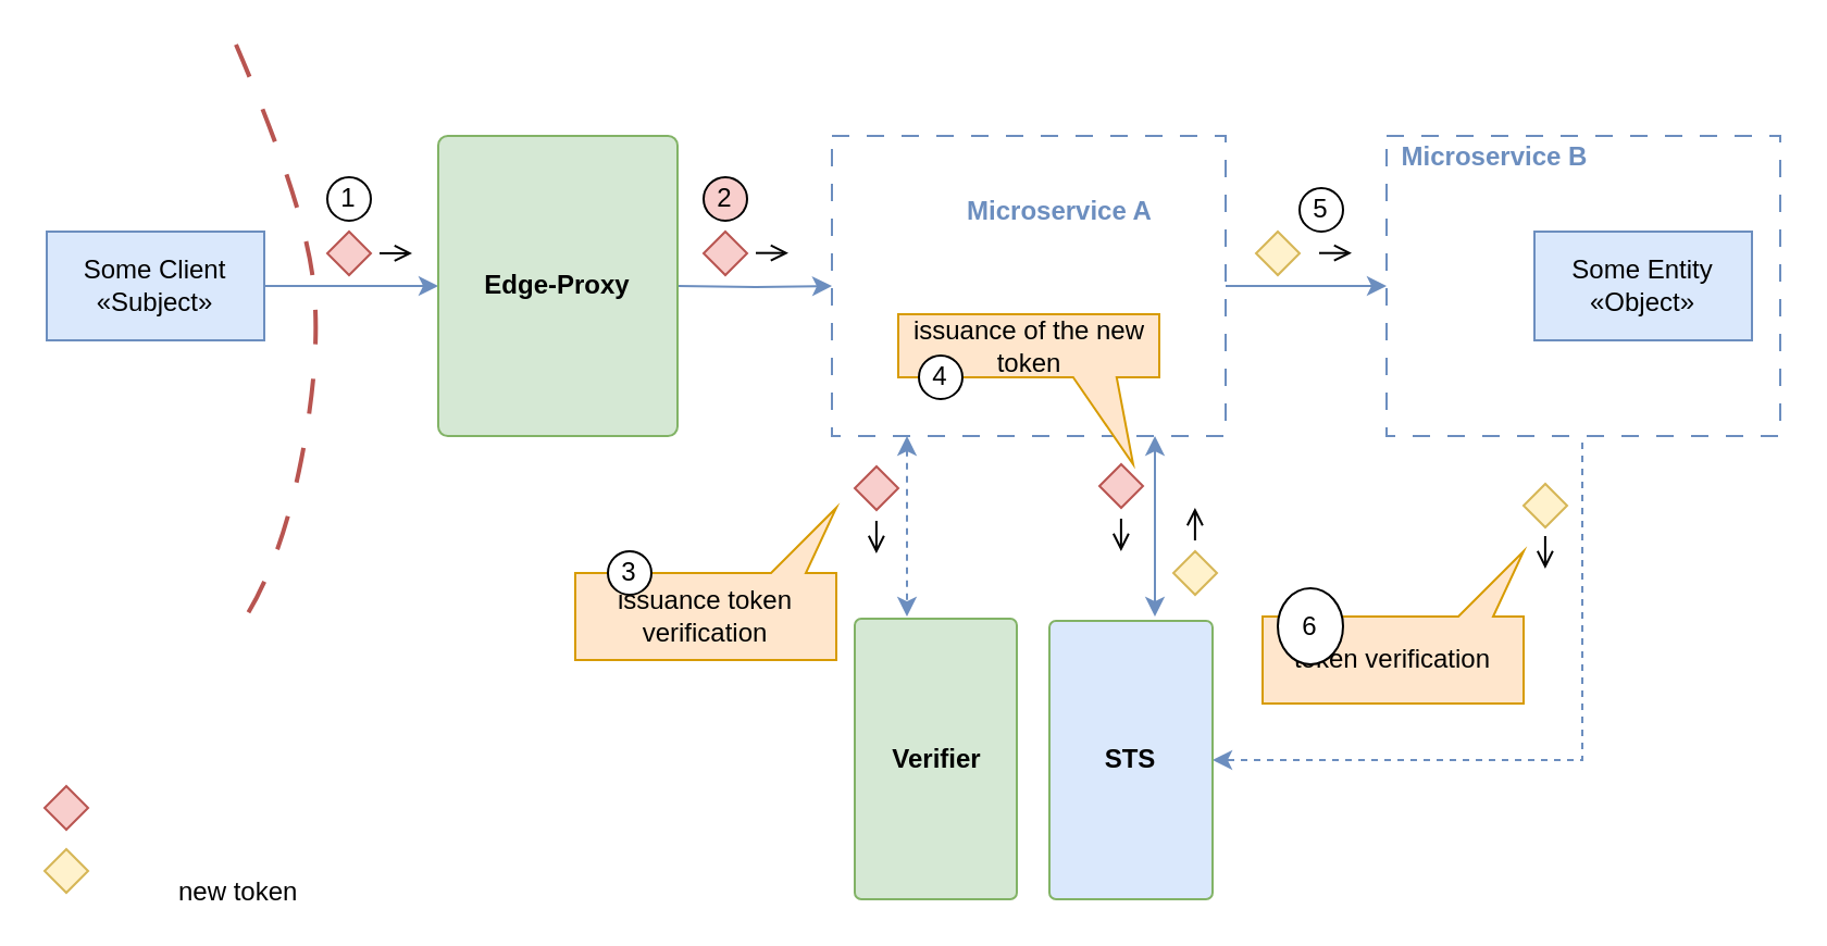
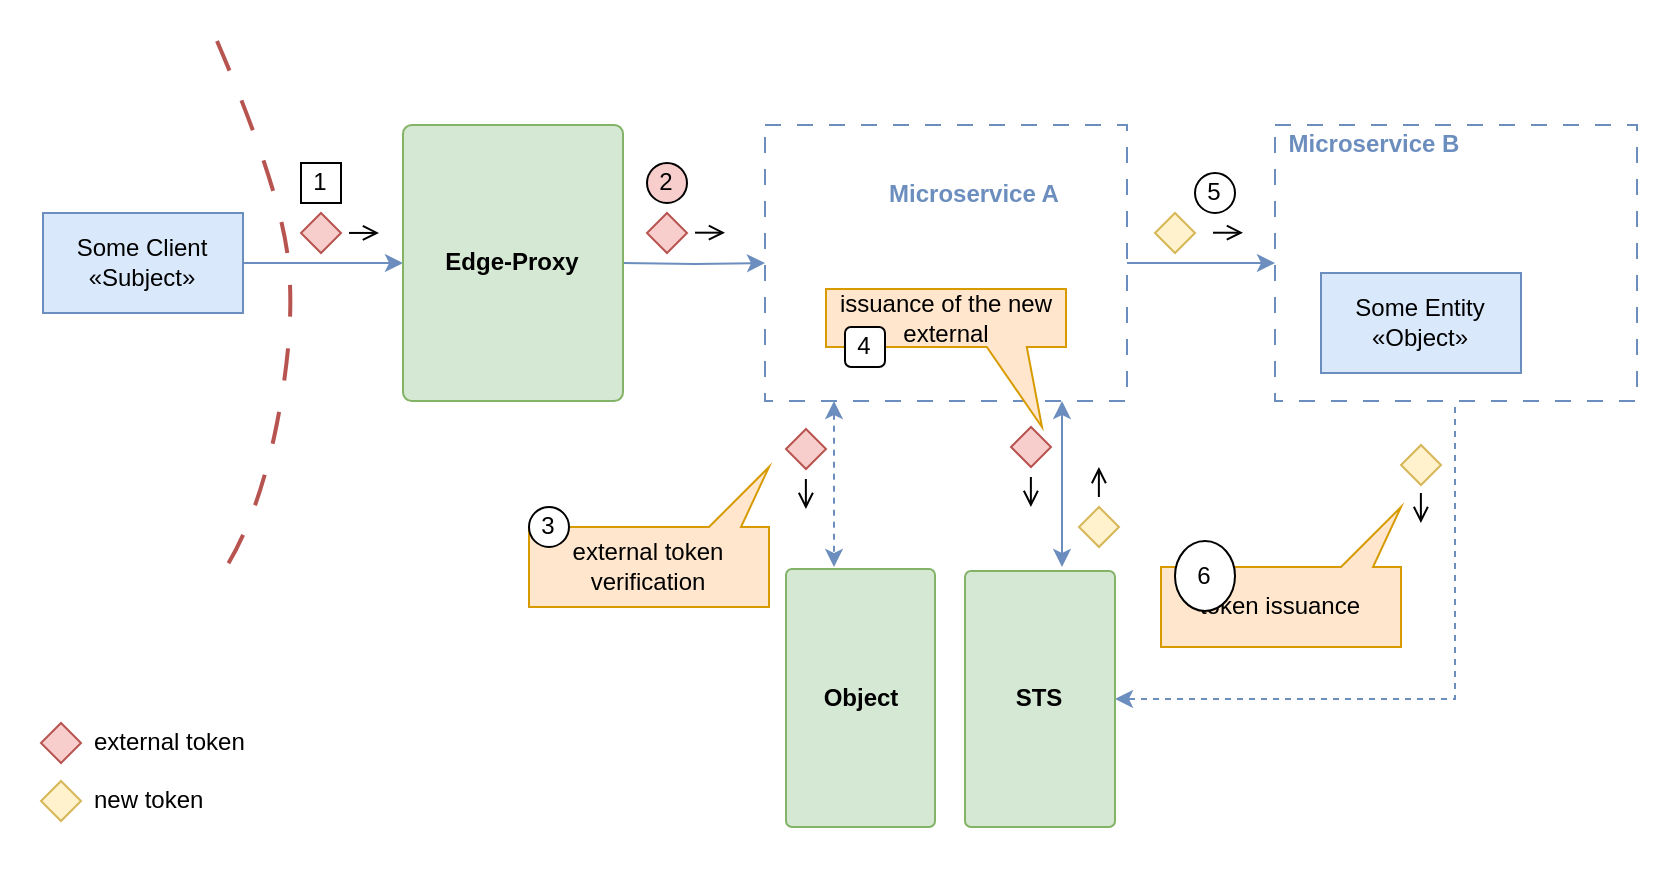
- <mxCell id="35" value="1" style="ellipse;whiteSpace=wrap;html=1;aspect=fixed;" parent="1" vertex="1"><mxGeometry x="150" y="81" width="20" height="20" as="geometry" /></mxCell>
+ <mxCell id="35" value="1" style="whiteSpace=wrap;html=1;aspect=fixed;rounded=0;" parent="1" vertex="1"><mxGeometry x="150" y="81" width="20" height="20" as="geometry" /></mxCell>
- <mxCell id="7" value="Some Entity&lt;br&gt;«Object»" style="rounded=0;whiteSpace=wrap;html=1;fillColor=#dae8fc;strokeColor=#6c8ebf;" parent="1" vertex="1"><mxGeometry x="705" y="106" width="100" height="50" as="geometry" /></mxCell>
+ <mxCell id="7" value="Some Entity&lt;br&gt;«Object»" style="rounded=0;whiteSpace=wrap;html=1;fillColor=#dae8fc;strokeColor=#6c8ebf;" parent="1" vertex="1"><mxGeometry x="660" y="136" width="100" height="50" as="geometry" /></mxCell>
- <mxCell id="31" value="issuance of the new token" style="shape=callout;whiteSpace=wrap;html=1;perimeter=calloutPerimeter;base=20;size=40;position=0.67;position2=0.9;flipV=0;fillColor=#ffe6cc;strokeColor=#d79b00;" parent="1" vertex="1"><mxGeometry x="412.5" y="144" width="120" height="69" as="geometry" /></mxCell>
+ <mxCell id="31" value="issuance of the new external" style="shape=callout;whiteSpace=wrap;html=1;perimeter=calloutPerimeter;base=20;size=40;position=0.67;position2=0.9;flipV=0;fillColor=#ffe6cc;strokeColor=#d79b00;" parent="1" vertex="1"><mxGeometry x="412.5" y="144" width="120" height="69" as="geometry" /></mxCell>
- <mxCell id="38" value="4" style="ellipse;whiteSpace=wrap;html=1;aspect=fixed;" parent="1" vertex="1"><mxGeometry x="422" y="163" width="20" height="20" as="geometry" /></mxCell>
+ <mxCell id="38" value="4" style="whiteSpace=wrap;html=1;aspect=fixed;rounded=1;" parent="1" vertex="1"><mxGeometry x="422" y="163" width="20" height="20" as="geometry" /></mxCell>
- <mxCell id="37" value="3" style="ellipse;whiteSpace=wrap;html=1;aspect=fixed;" parent="1" vertex="1"><mxGeometry x="279" y="253" width="20" height="20" as="geometry" /></mxCell>
+ <mxCell id="37" value="3" style="ellipse;whiteSpace=wrap;html=1;aspect=fixed;" parent="1" vertex="1"><mxGeometry x="264" y="253" width="20" height="20" as="geometry" /></mxCell>
- <mxCell id="30" value="issuance token verification" style="shape=callout;whiteSpace=wrap;html=1;perimeter=calloutPerimeter;base=16;size=30;position=0.75;position2=1;flipV=1;fillColor=#ffe6cc;strokeColor=#d79b00;" parent="1" vertex="1"><mxGeometry x="264" y="233" width="120" height="70" as="geometry" /></mxCell>
+ <mxCell id="30" value="external token verification" style="shape=callout;whiteSpace=wrap;html=1;perimeter=calloutPerimeter;base=16;size=30;position=0.75;position2=1;flipV=1;fillColor=#ffe6cc;strokeColor=#d79b00;" parent="1" vertex="1"><mxGeometry x="264" y="233" width="120" height="70" as="geometry" /></mxCell>
- <mxCell id="34" value="token verification" style="shape=callout;whiteSpace=wrap;html=1;perimeter=calloutPerimeter;base=16;size=30;position=0.75;position2=1;flipV=1;fillColor=#ffe6cc;strokeColor=#d79b00;" parent="1" vertex="1"><mxGeometry x="580" y="253" width="120" height="70" as="geometry" /></mxCell>
+ <mxCell id="34" value="token issuance" style="shape=callout;whiteSpace=wrap;html=1;perimeter=calloutPerimeter;base=16;size=30;position=0.75;position2=1;flipV=1;fillColor=#ffe6cc;strokeColor=#d79b00;" parent="1" vertex="1"><mxGeometry x="580" y="253" width="120" height="70" as="geometry" /></mxCell>
- <mxCell id="42" value="&lt;b&gt;Verifier&lt;/b&gt;" style="rounded=1;whiteSpace=wrap;html=1;fillColor=#d5e8d4;strokeColor=#82b366;arcSize=4;" vertex="1" parent="1"><mxGeometry x="392.5" y="284" width="74.5" height="129" as="geometry" /></mxCell>
+ <mxCell id="42" value="&lt;b&gt;Object&lt;/b&gt;" style="rounded=1;whiteSpace=wrap;html=1;fillColor=#d5e8d4;strokeColor=#82b366;arcSize=4;" vertex="1" parent="1"><mxGeometry x="392.5" y="284" width="74.5" height="129" as="geometry" /></mxCell>
- <mxCell id="43" value="&lt;b&gt;STS&lt;/b&gt;" style="rounded=1;whiteSpace=wrap;html=1;fillColor=#dae8fc;strokeColor=#82b366;arcSize=4;" vertex="1" parent="1"><mxGeometry x="482" y="285" width="75" height="128" as="geometry" /></mxCell>
+ <mxCell id="43" value="&lt;b&gt;STS&lt;/b&gt;" style="rounded=1;whiteSpace=wrap;html=1;fillColor=#d5e8d4;strokeColor=#82b366;arcSize=4;" vertex="1" parent="1"><mxGeometry x="482" y="285" width="75" height="128" as="geometry" /></mxCell>
+ <mxCell id="9" value="external token" style="text;html=1;align=left;verticalAlign=middle;whiteSpace=wrap;rounded=0;" parent="1" vertex="1"><mxGeometry x="45" y="361" width="118" height="20" as="geometry" /></mxCell>
- <mxCell id="17" value="new token" style="text;html=1;align=left;verticalAlign=middle;whiteSpace=wrap;rounded=0;" parent="1" vertex="1"><mxGeometry x="80" y="400" width="145" height="20" as="geometry" /></mxCell>
+ <mxCell id="17" value="new token" style="text;html=1;align=left;verticalAlign=middle;whiteSpace=wrap;rounded=0;" parent="1" vertex="1"><mxGeometry x="45" y="390" width="145" height="20" as="geometry" /></mxCell>
